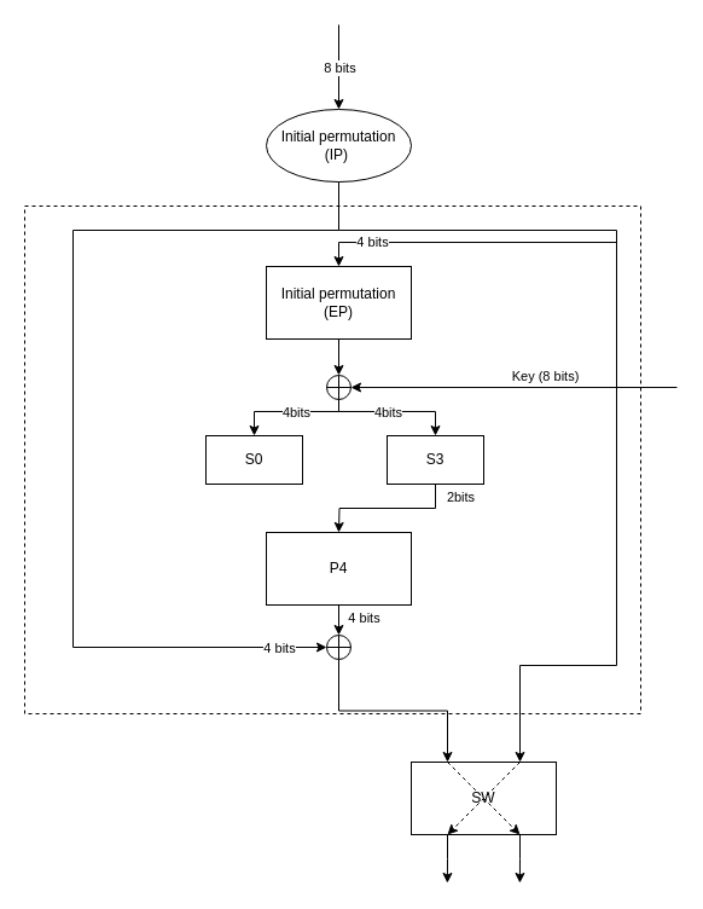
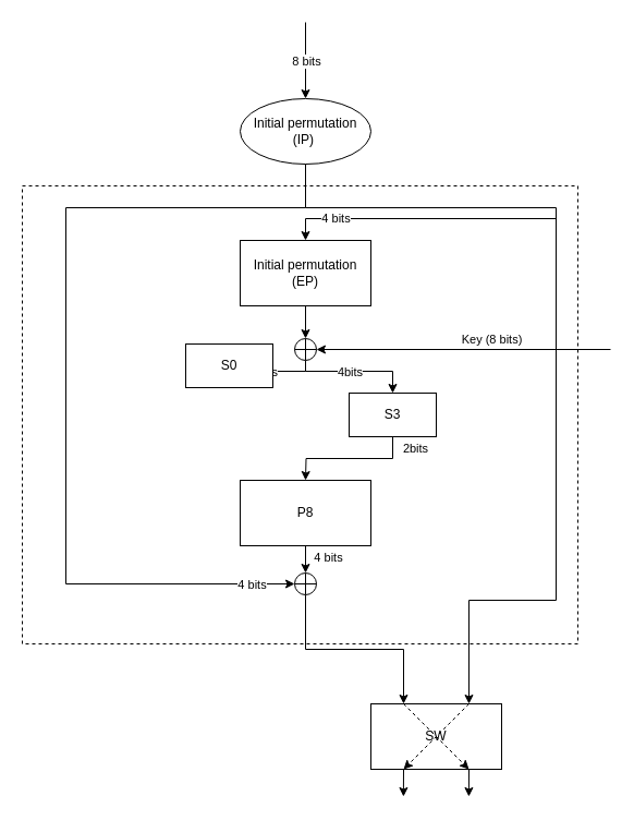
- <mxCell id="13" value="S0" style="rounded=0;whiteSpace=wrap;html=1;" vertex="1" parent="1"><mxGeometry x="170" y="360" width="80" height="40" as="geometry" /></mxCell>
+ <mxCell id="13" value="S0" style="rounded=0;whiteSpace=wrap;html=1;" vertex="1" parent="1"><mxGeometry x="170" y="315" width="80" height="40" as="geometry" /></mxCell>
- <mxCell id="19" value="P4" style="rounded=0;whiteSpace=wrap;html=1;" vertex="1" parent="1"><mxGeometry x="220" y="440" width="120" height="60" as="geometry" /></mxCell>
+ <mxCell id="19" value="P8" style="rounded=0;whiteSpace=wrap;html=1;" vertex="1" parent="1"><mxGeometry x="220" y="440" width="120" height="60" as="geometry" /></mxCell>
- <mxCell id="24" value="SW" style="rounded=0;whiteSpace=wrap;html=1;" vertex="1" parent="1"><mxGeometry x="340" y="630" width="120" height="60" as="geometry" /></mxCell>
+ <mxCell id="24" value="SW" style="rounded=0;whiteSpace=wrap;html=1;" vertex="1" parent="1"><mxGeometry x="340" y="645" width="120" height="60" as="geometry" /></mxCell>
